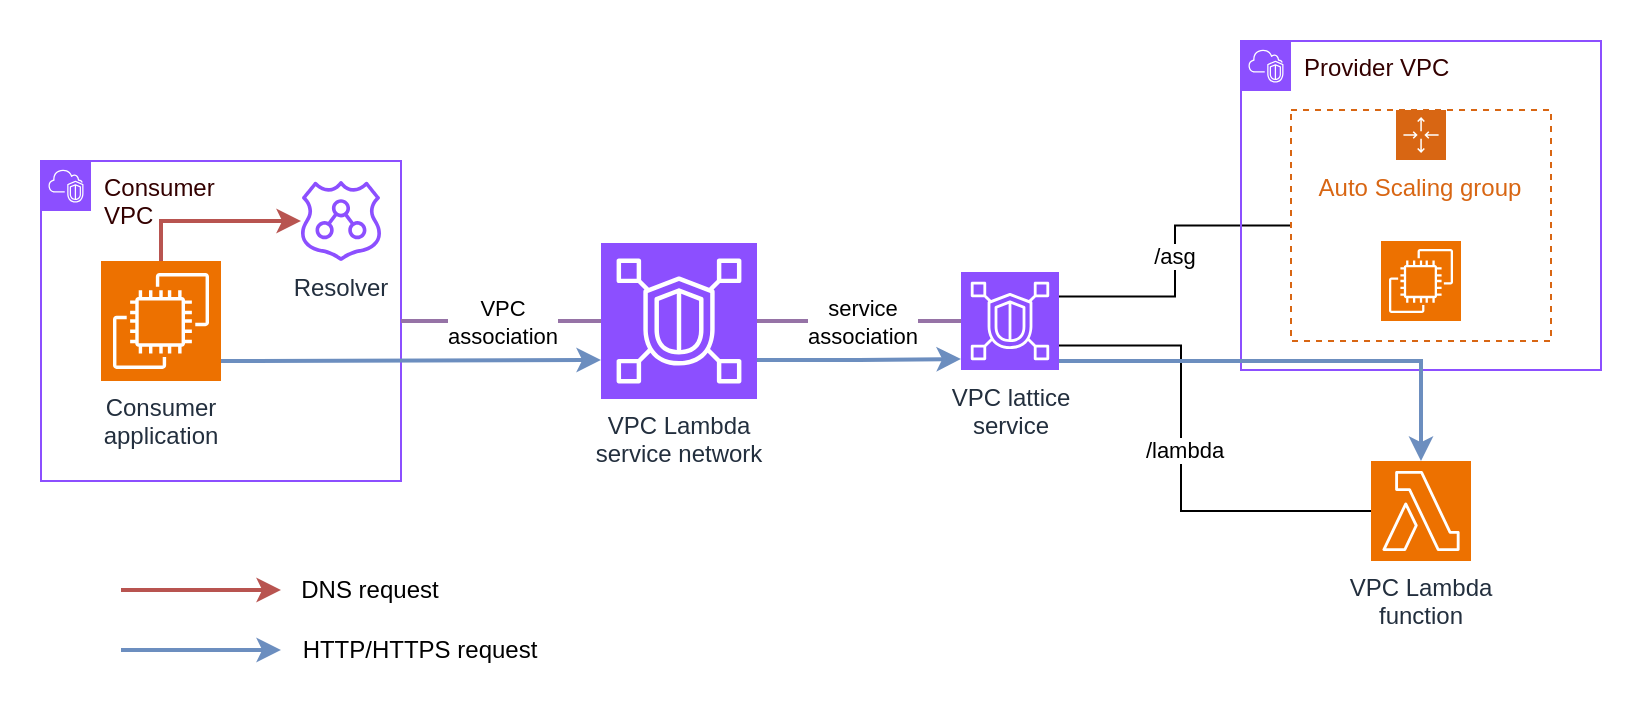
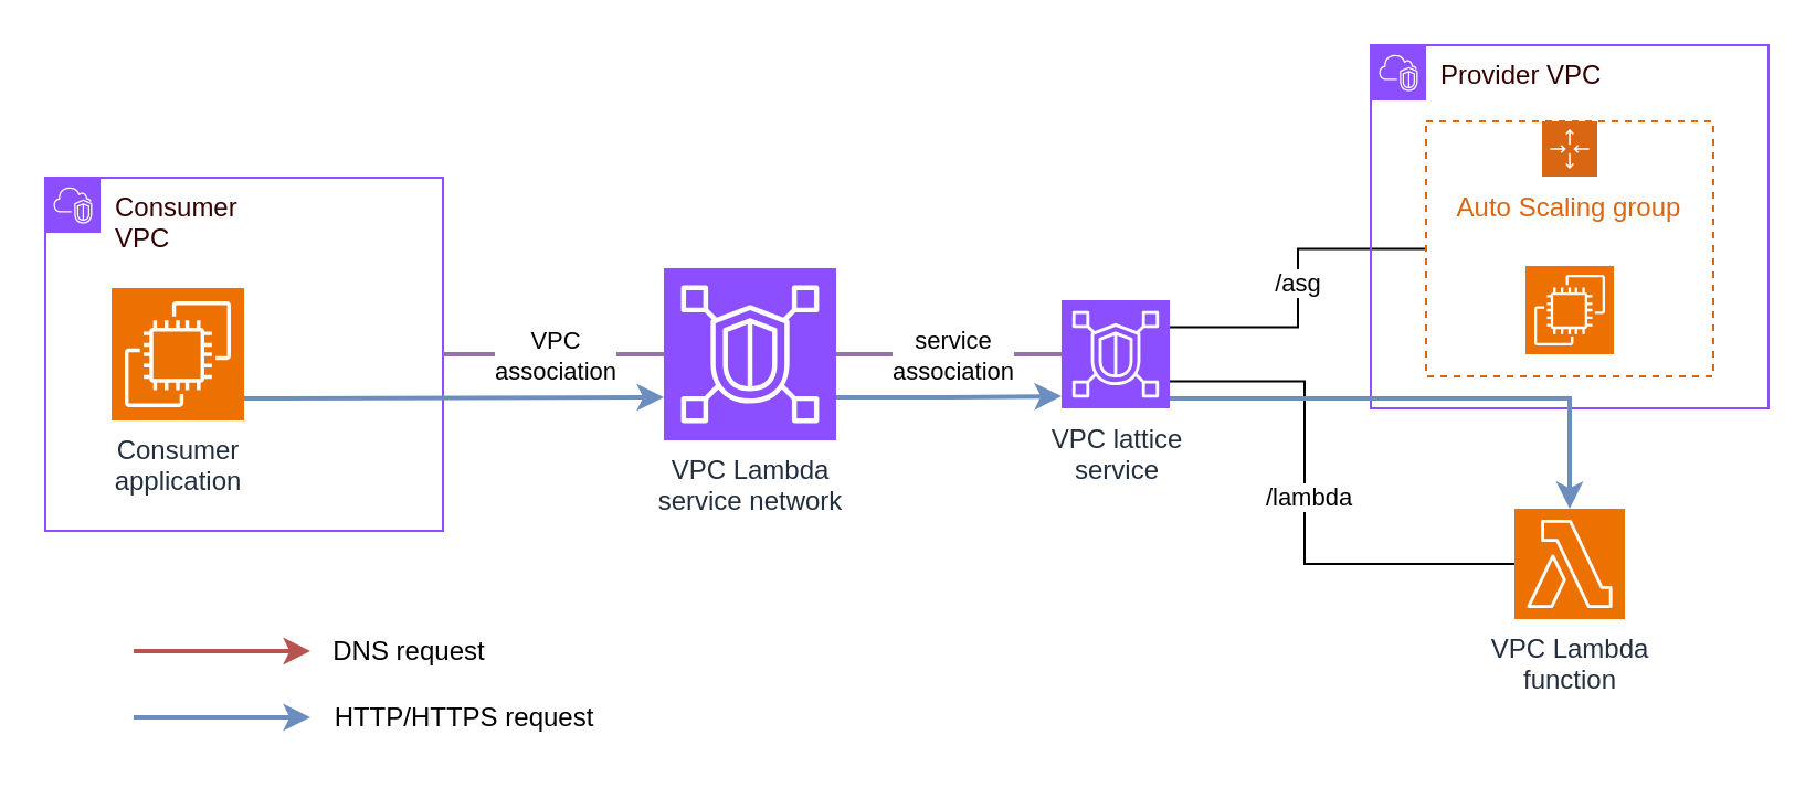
- <mxCell id="4" style="edgeStyle=orthogonalEdgeStyle;rounded=0;orthogonalLoop=1;jettySize=auto;html=1;exitX=0.5;exitY=0;exitDx=0;exitDy=0;exitPerimeter=0;fillColor=#f8cecc;strokeColor=#b85450;strokeWidth=2;" edge="1" parent="2" source="5" target="3"><mxGeometry relative="1" as="geometry" /></mxCell>
- <mxCell id="3" value="Resolver" style="sketch=0;outlineConnect=0;fontColor=#232F3E;gradientColor=none;fillColor=#8C4FFF;strokeColor=none;dashed=0;verticalLabelPosition=bottom;verticalAlign=top;align=center;html=1;fontSize=12;fontStyle=0;aspect=fixed;pointerEvents=1;shape=mxgraph.aws4.route_53_resolver;" vertex="1" parent="2"><mxGeometry x="130" y="10" width="40" height="40" as="geometry" /></mxCell>
